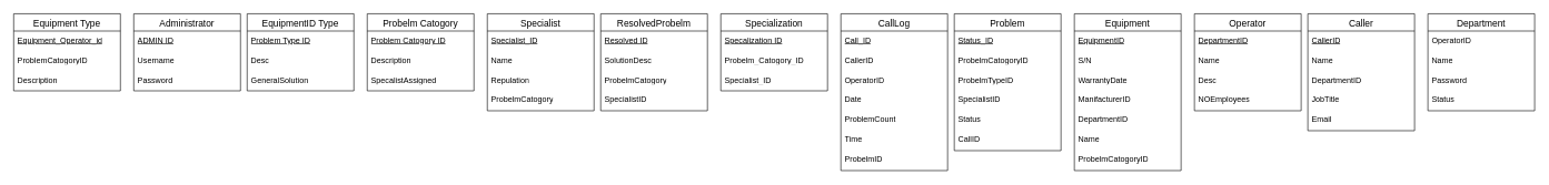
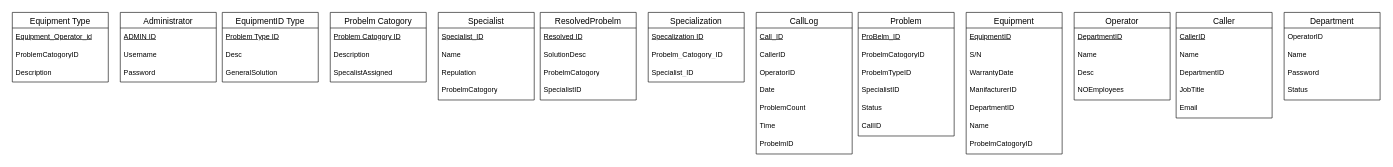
- <mxCell id="41" value="&lt;font style=&quot;vertical-align: inherit;&quot;&gt;&lt;font style=&quot;vertical-align: inherit;&quot;&gt;&lt;font style=&quot;vertical-align: inherit;&quot;&gt;&lt;font style=&quot;vertical-align: inherit;&quot;&gt;&lt;u&gt;Status_ID&lt;/u&gt;&lt;/font&gt;&lt;/font&gt;&lt;/font&gt;&lt;/font&gt;" style="text;strokeColor=none;fillColor=none;spacingLeft=4;spacingRight=4;overflow=hidden;rotatable=0;points=[[0,0.5],[1,0.5]];portConstraint=eastwest;fontSize=12;whiteSpace=wrap;html=1;" vertex="1" parent="40"><mxGeometry y="26" width="160" height="30" as="geometry" /></mxCell>
+ <mxCell id="41" value="&lt;font style=&quot;vertical-align: inherit;&quot;&gt;&lt;font style=&quot;vertical-align: inherit;&quot;&gt;&lt;font style=&quot;vertical-align: inherit;&quot;&gt;&lt;font style=&quot;vertical-align: inherit;&quot;&gt;&lt;u&gt;ProBelm_ID&lt;/u&gt;&lt;/font&gt;&lt;/font&gt;&lt;/font&gt;&lt;/font&gt;" style="text;strokeColor=none;fillColor=none;spacingLeft=4;spacingRight=4;overflow=hidden;rotatable=0;points=[[0,0.5],[1,0.5]];portConstraint=eastwest;fontSize=12;whiteSpace=wrap;html=1;" vertex="1" parent="40"><mxGeometry y="26" width="160" height="30" as="geometry" /></mxCell>
